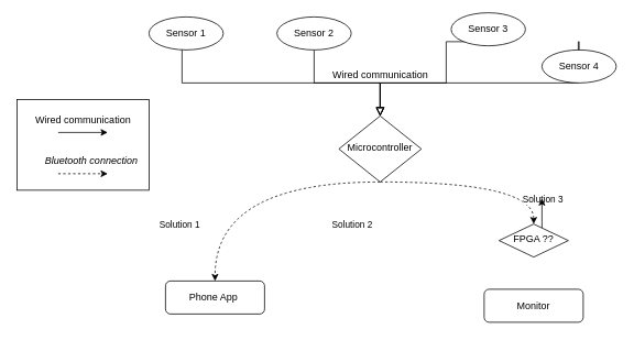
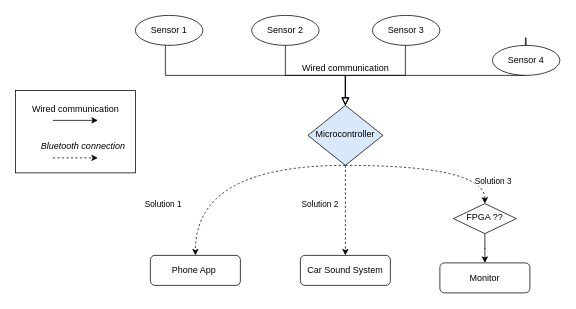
- <mxCell id="16" value="Sensor 3" style="ellipse;whiteSpace=wrap;html=1;" vertex="1" parent="1"><mxGeometry x="546" y="15" width="90" height="40" as="geometry" /></mxCell>
+ <mxCell id="16" value="Sensor 3" style="ellipse;whiteSpace=wrap;html=1;" vertex="1" parent="1"><mxGeometry x="496" y="20" width="90" height="40" as="geometry" /></mxCell>
- <mxCell id="7" value="Microcontroller" style="rhombus;whiteSpace=wrap;html=1;shadow=0;fontFamily=Helvetica;fontSize=12;align=center;strokeWidth=1;spacing=6;spacingTop=-4;" vertex="1" parent="1"><mxGeometry x="410" y="140" width="100" height="80" as="geometry" /></mxCell>
+ <mxCell id="7" value="Microcontroller" style="rhombus;whiteSpace=wrap;html=1;shadow=0;fontFamily=Helvetica;fontSize=12;align=center;strokeWidth=1;spacing=6;spacingTop=-4;fillColor=#dae8fc;" vertex="1" parent="1"><mxGeometry x="410" y="140" width="100" height="80" as="geometry" /></mxCell>
- <mxCell id="22" style="edgeStyle=orthogonalEdgeStyle;orthogonalLoop=1;jettySize=auto;html=1;rounded=0;" edge="1" parent="1" source="23" target="18"><mxGeometry relative="1" as="geometry" /></mxCell>
+ <mxCell id="22" style="edgeStyle=orthogonalEdgeStyle;orthogonalLoop=1;jettySize=auto;html=1;entryX=0.5;entryY=0;entryDx=0;entryDy=0;rounded=0;" edge="1" parent="1" source="23" target="8"><mxGeometry relative="1" as="geometry" /></mxCell>
+ <mxCell id="3" style="edgeStyle=orthogonalEdgeStyle;rounded=0;orthogonalLoop=1;jettySize=auto;html=1;entryX=0.5;entryY=0;entryDx=0;entryDy=0;dashed=1;" edge="1" parent="1" source="7" target="9"><mxGeometry relative="1" as="geometry" /></mxCell>
+ <mxCell id="9" value="Car Sound System" style="rounded=1;whiteSpace=wrap;html=1;fontSize=12;glass=0;strokeWidth=1;shadow=0;" vertex="1" parent="1"><mxGeometry x="400" y="340" width="120" height="40" as="geometry" /></mxCell>
